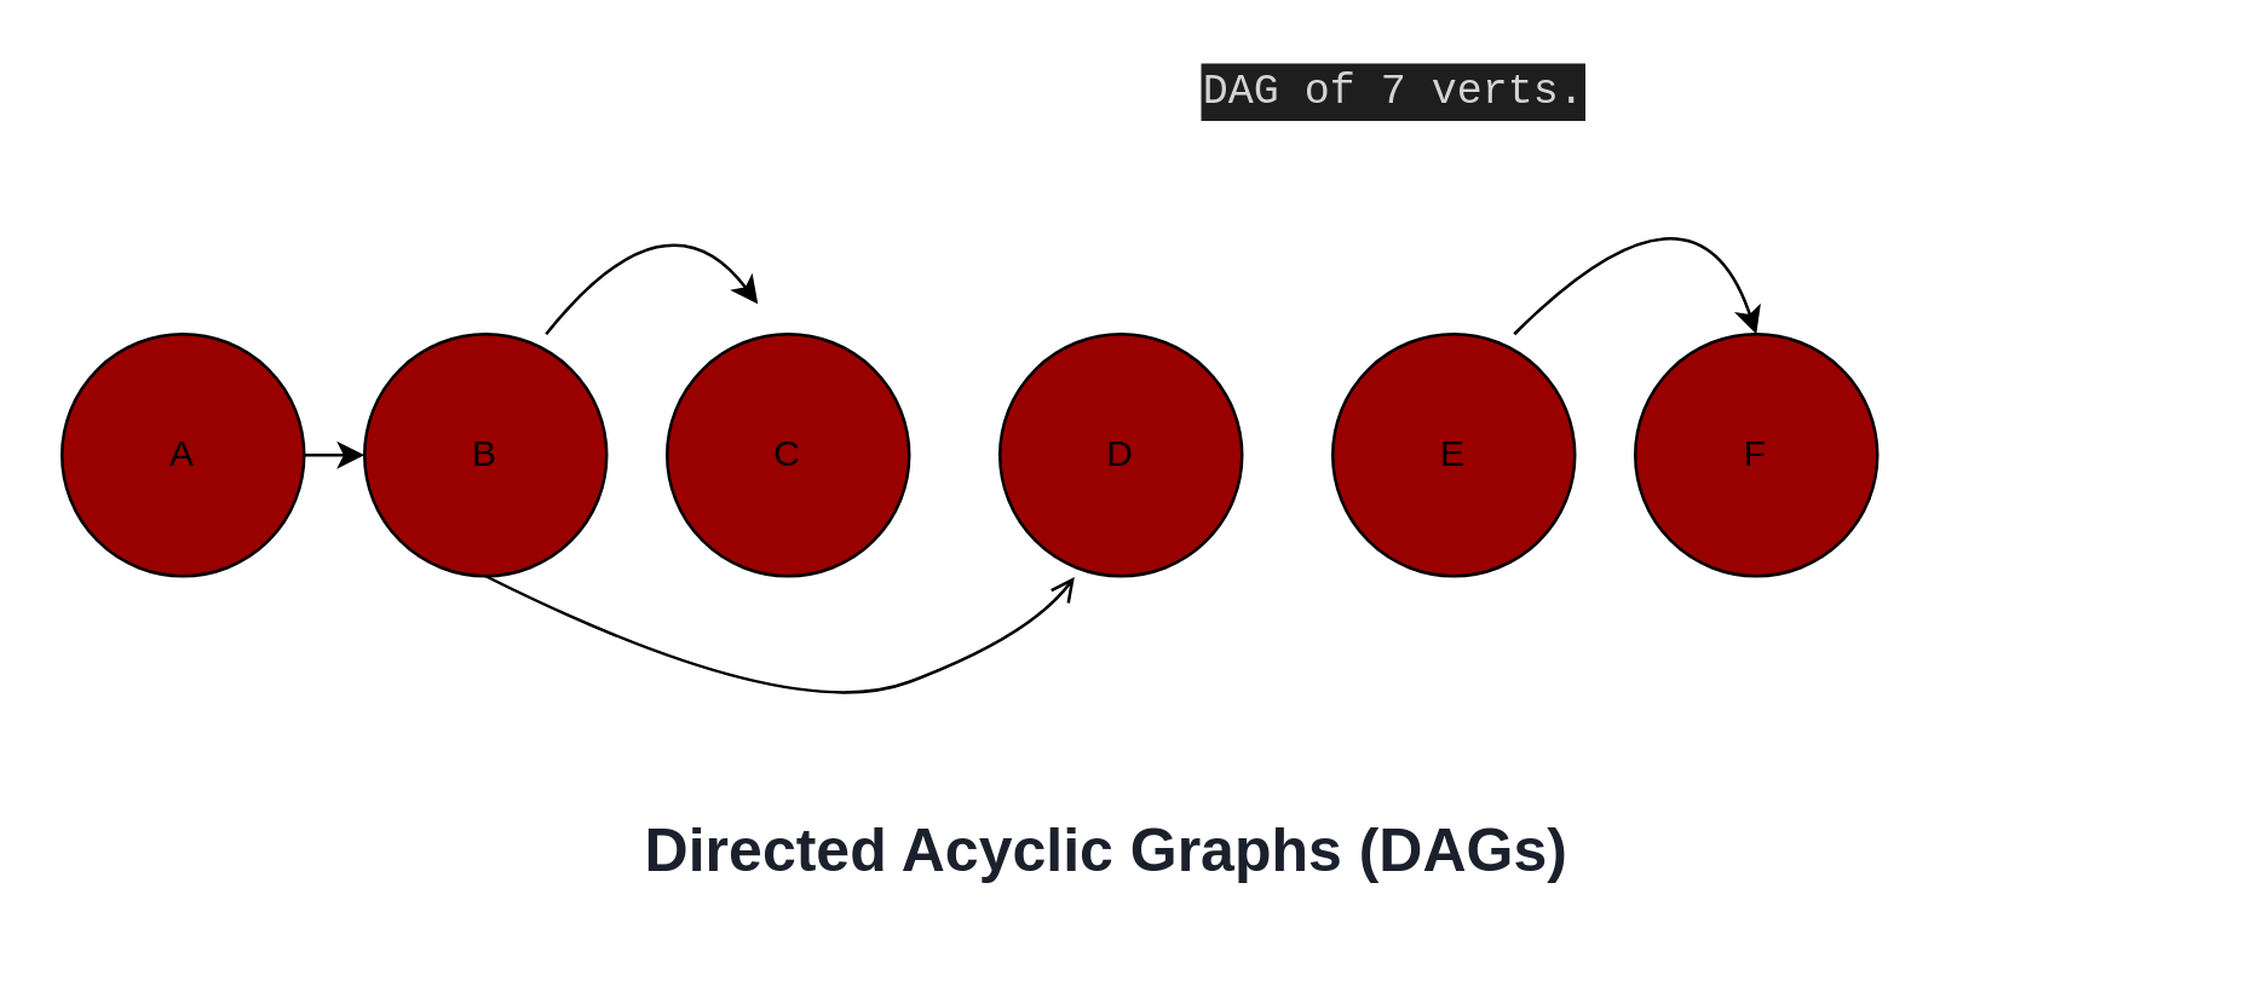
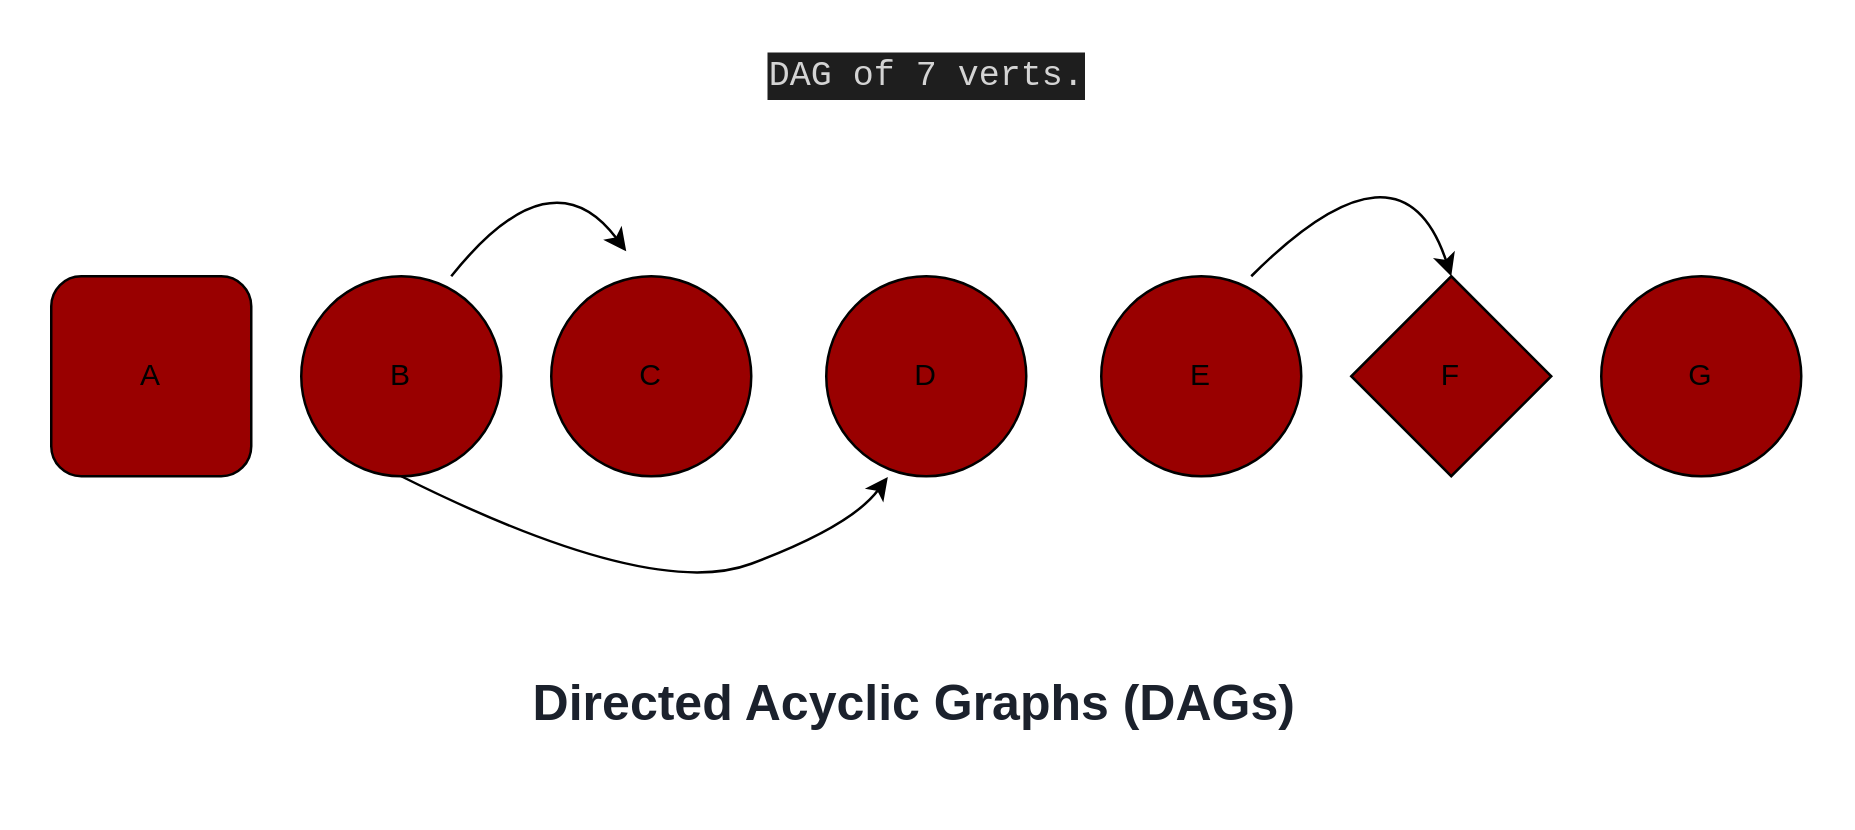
- <mxCell id="13" value="&lt;div style=&quot;color: rgb(212 , 212 , 212) ; background-color: rgb(30 , 30 , 30) ; font-family: &amp;#34;consolas&amp;#34; , &amp;#34;courier new&amp;#34; , monospace ; font-size: 14px ; line-height: 19px&quot;&gt;DAG of 7 verts.&lt;/div&gt;" style="text;html=1;align=center;verticalAlign=middle;resizable=0;points=[];autosize=1;strokeColor=none;" vertex="1" parent="1"><mxGeometry x="395" y="20" width="130" height="20" as="geometry" /></mxCell>
+ <mxCell id="13" value="&lt;div style=&quot;color: rgb(212 , 212 , 212) ; background-color: rgb(30 , 30 , 30) ; font-family: &amp;#34;consolas&amp;#34; , &amp;#34;courier new&amp;#34; , monospace ; font-size: 14px ; line-height: 19px&quot;&gt;DAG of 7 verts.&lt;/div&gt;" style="text;html=1;align=center;verticalAlign=middle;resizable=0;points=[];autosize=1;strokeColor=none;" vertex="1" parent="1"><mxGeometry x="305" y="20" width="130" height="20" as="geometry" /></mxCell>
- <mxCell id="8" value="A" style="ellipse;whiteSpace=wrap;html=1;aspect=fixed;fillColor=#990000;" vertex="1" parent="1"><mxGeometry x="20" y="110" width="80" height="80" as="geometry" /></mxCell>
+ <mxCell id="8" value="A" style="whiteSpace=wrap;html=1;aspect=fixed;fillColor=#990000;rounded=1;" vertex="1" parent="1"><mxGeometry x="20" y="110" width="80" height="80" as="geometry" /></mxCell>
- <mxCell id="9" value="" style="endArrow=classic;html=1;entryX=0;entryY=0.5;entryDx=0;entryDy=0;" edge="1" parent="1" source="8" target="7"><mxGeometry width="50" height="50" relative="1" as="geometry"><mxPoint x="360" y="250" as="sourcePoint" /><mxPoint x="410" y="200" as="targetPoint" /></mxGeometry></mxCell>
- <mxCell id="3" value="F" style="ellipse;whiteSpace=wrap;html=1;aspect=fixed;fillColor=#990000;" vertex="1" parent="1"><mxGeometry x="540" y="110" width="80" height="80" as="geometry" /></mxCell>
+ <mxCell id="3" value="F" style="rhombus;whiteSpace=wrap;html=1;aspect=fixed;fillColor=#990000;" vertex="1" parent="1"><mxGeometry x="540" y="110" width="80" height="80" as="geometry" /></mxCell>
+ <mxCell id="2" value="G" style="ellipse;whiteSpace=wrap;html=1;aspect=fixed;fillColor=#990000;" vertex="1" parent="1"><mxGeometry x="640" y="110" width="80" height="80" as="geometry" /></mxCell>
- <mxCell id="11" value="" style="curved=1;endArrow=open;html=1;exitX=0.5;exitY=1;exitDx=0;exitDy=0;entryX=0.308;entryY=1.004;entryDx=0;entryDy=0;entryPerimeter=0;" edge="1" parent="1" source="7" target="5"><mxGeometry width="50" height="50" relative="1" as="geometry"><mxPoint x="360" y="250" as="sourcePoint" /><mxPoint x="410" y="200" as="targetPoint" /><Array as="points"><mxPoint x="260" y="240" /><mxPoint x="340" y="210" /></Array></mxGeometry></mxCell>
+ <mxCell id="11" value="" style="curved=1;endArrow=classic;html=1;exitX=0.5;exitY=1;exitDx=0;exitDy=0;entryX=0.308;entryY=1.004;entryDx=0;entryDy=0;entryPerimeter=0;" edge="1" parent="1" source="7" target="5"><mxGeometry width="50" height="50" relative="1" as="geometry"><mxPoint x="360" y="250" as="sourcePoint" /><mxPoint x="410" y="200" as="targetPoint" /><Array as="points"><mxPoint x="260" y="240" /><mxPoint x="340" y="210" /></Array></mxGeometry></mxCell>
